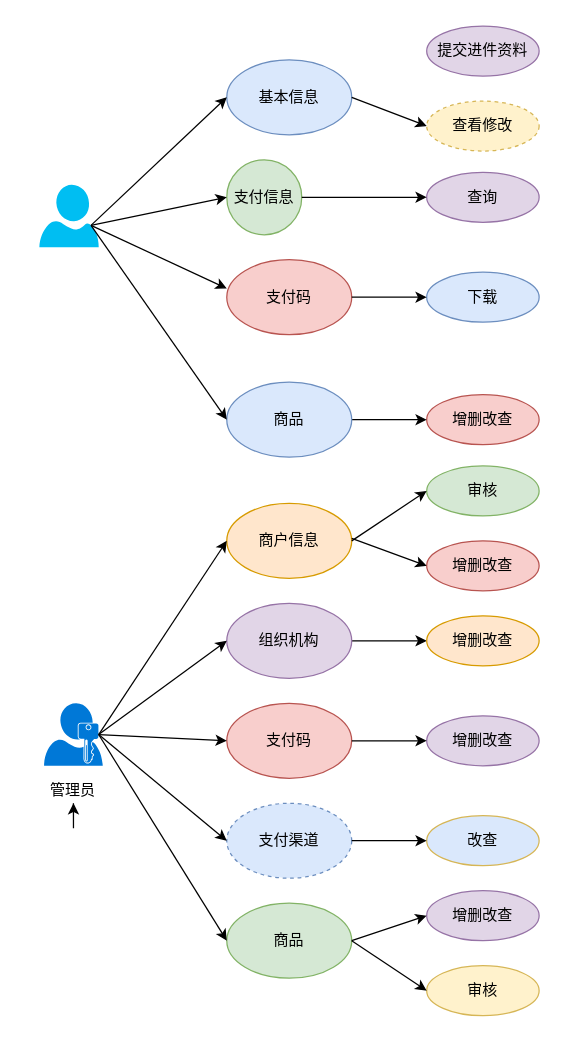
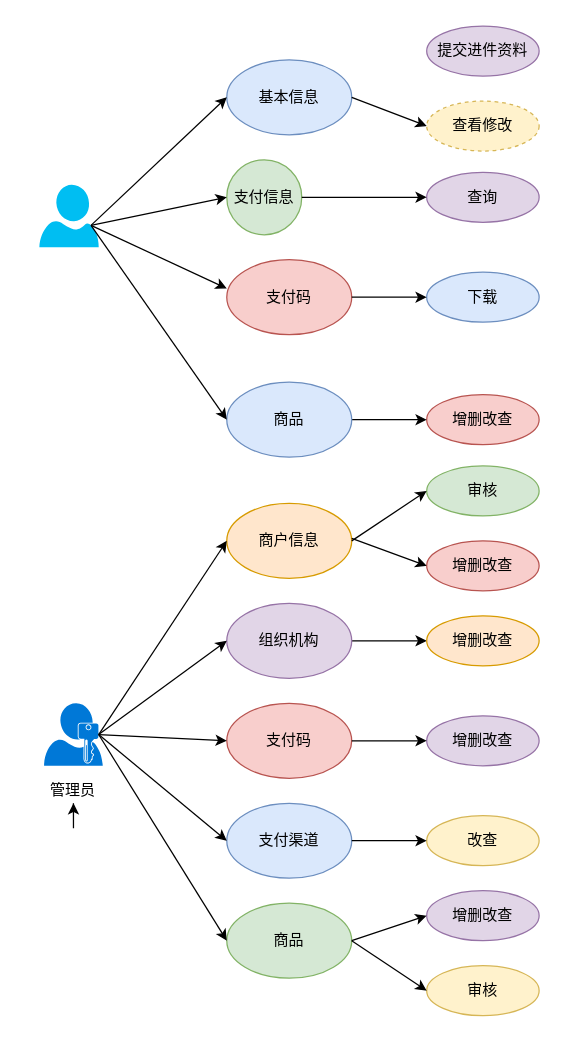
- <mxCell id="20" value="支付渠道" style="ellipse;whiteSpace=wrap;html=1;fillColor=#dae8fc;strokeColor=#6c8ebf;dashed=1;" vertex="1" parent="1"><mxGeometry x="181" y="642" width="100" height="60" as="geometry" /></mxCell>
+ <mxCell id="20" value="支付渠道" style="ellipse;whiteSpace=wrap;html=1;fillColor=#dae8fc;strokeColor=#6c8ebf;" vertex="1" parent="1"><mxGeometry x="181" y="642" width="100" height="60" as="geometry" /></mxCell>
- <mxCell id="22" value="改查" style="ellipse;whiteSpace=wrap;html=1;fillColor=#dae8fc;strokeColor=#d6b656;" vertex="1" parent="1"><mxGeometry x="341" y="652" width="90" height="40" as="geometry" /></mxCell>
+ <mxCell id="22" value="改查" style="ellipse;whiteSpace=wrap;html=1;fillColor=#fff2cc;strokeColor=#d6b656;" vertex="1" parent="1"><mxGeometry x="341" y="652" width="90" height="40" as="geometry" /></mxCell>
